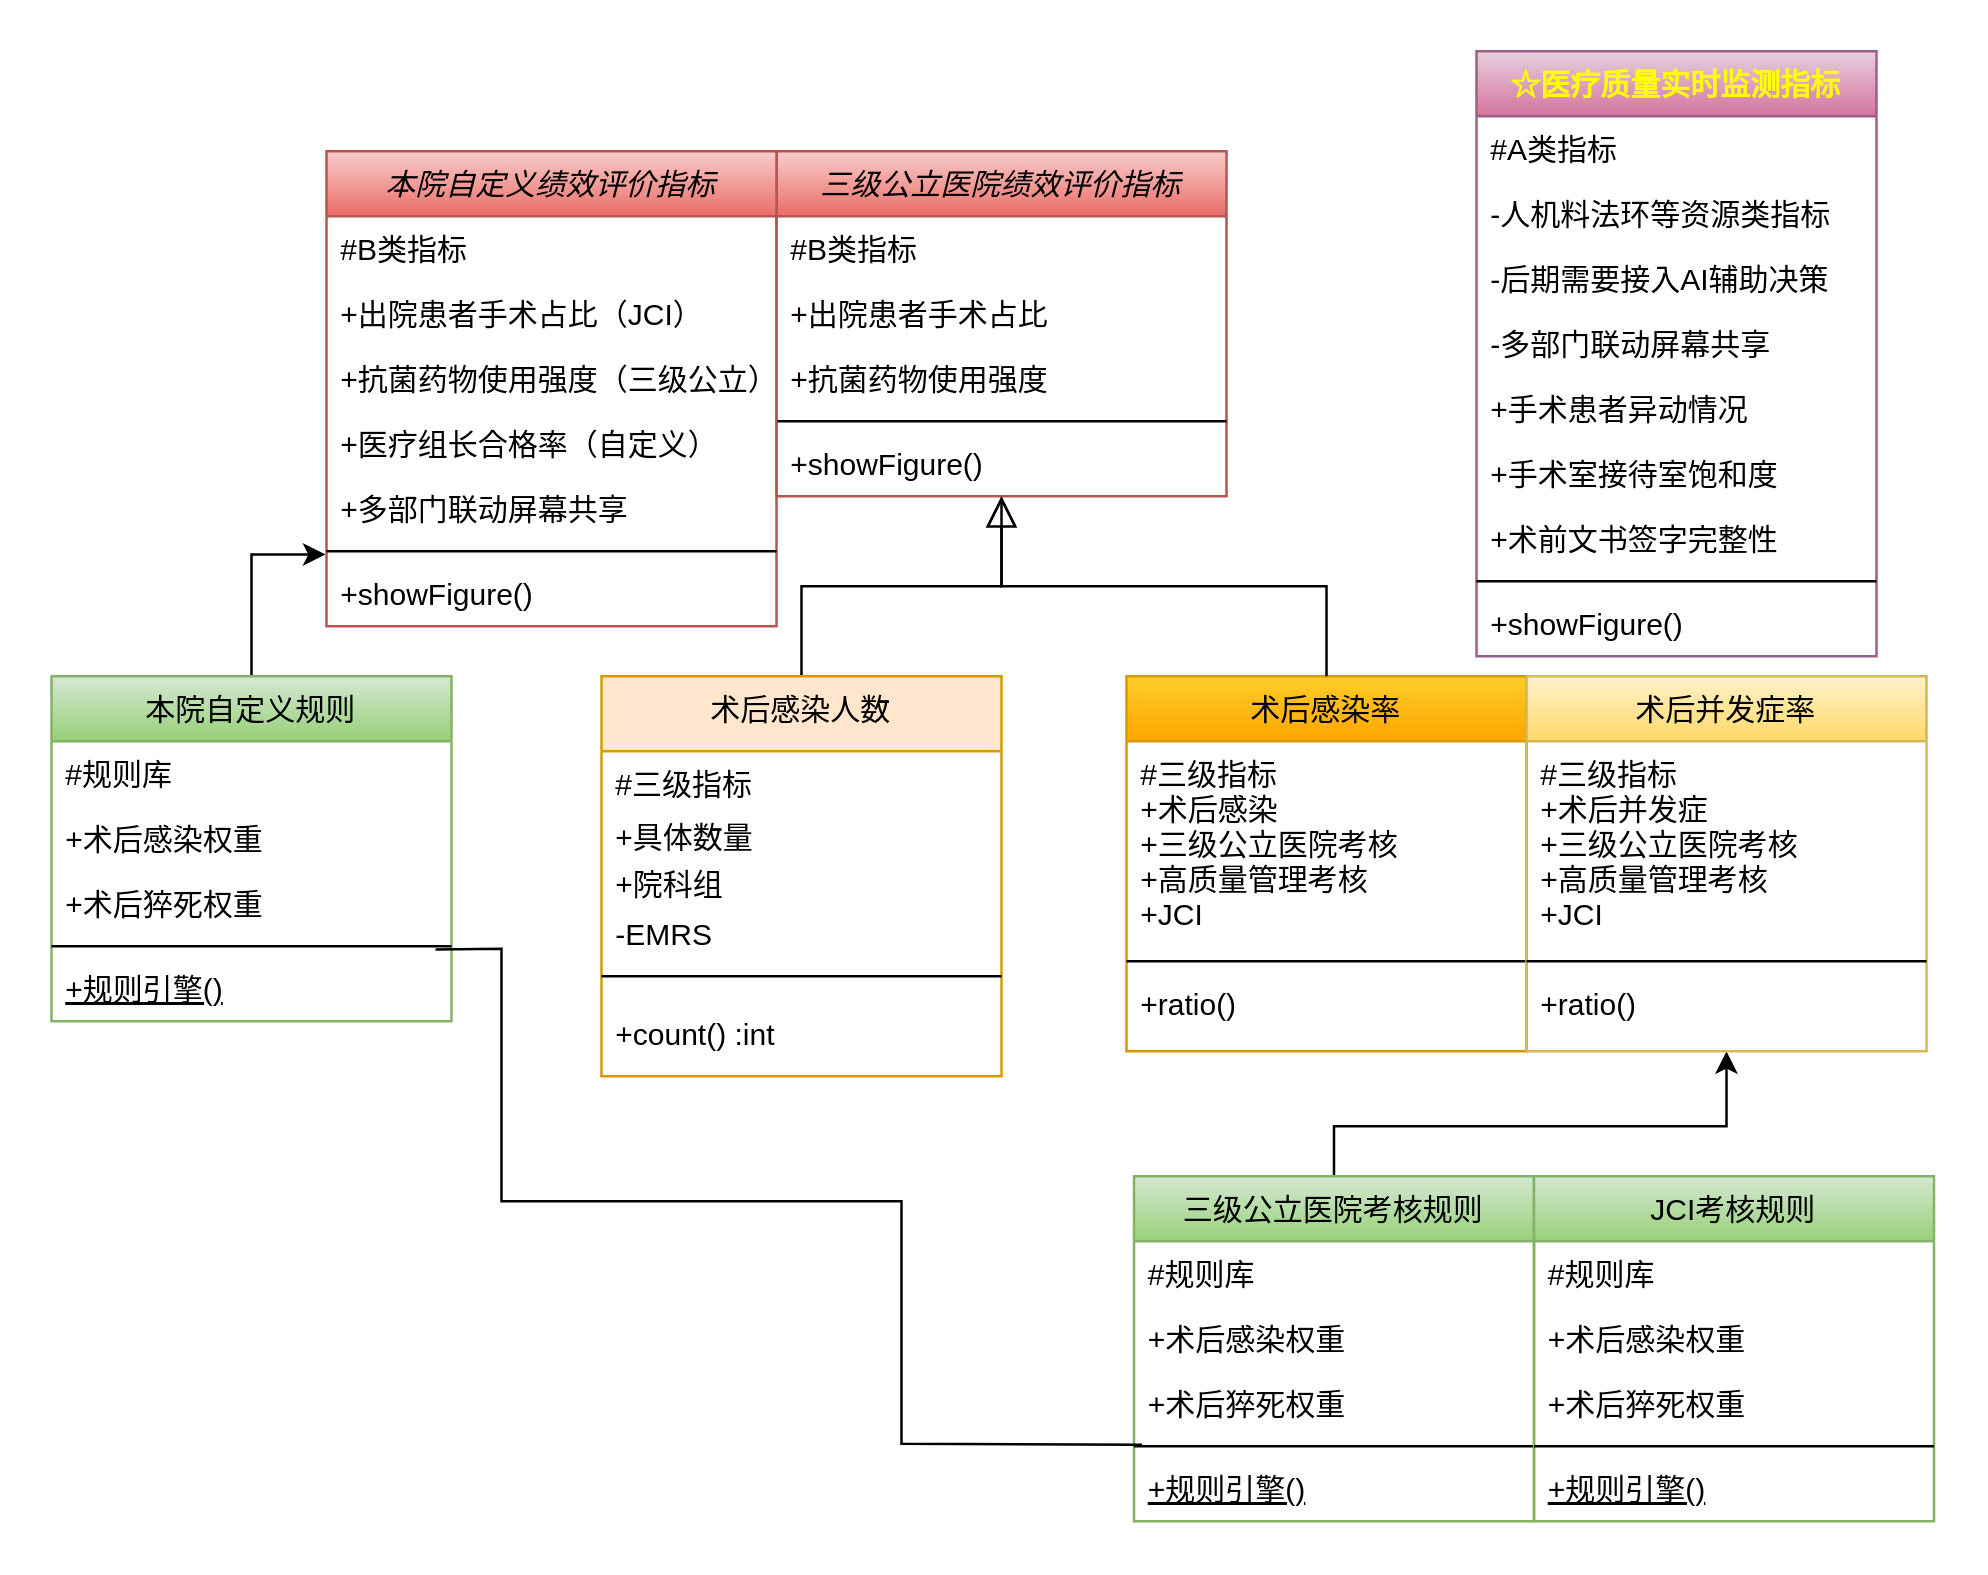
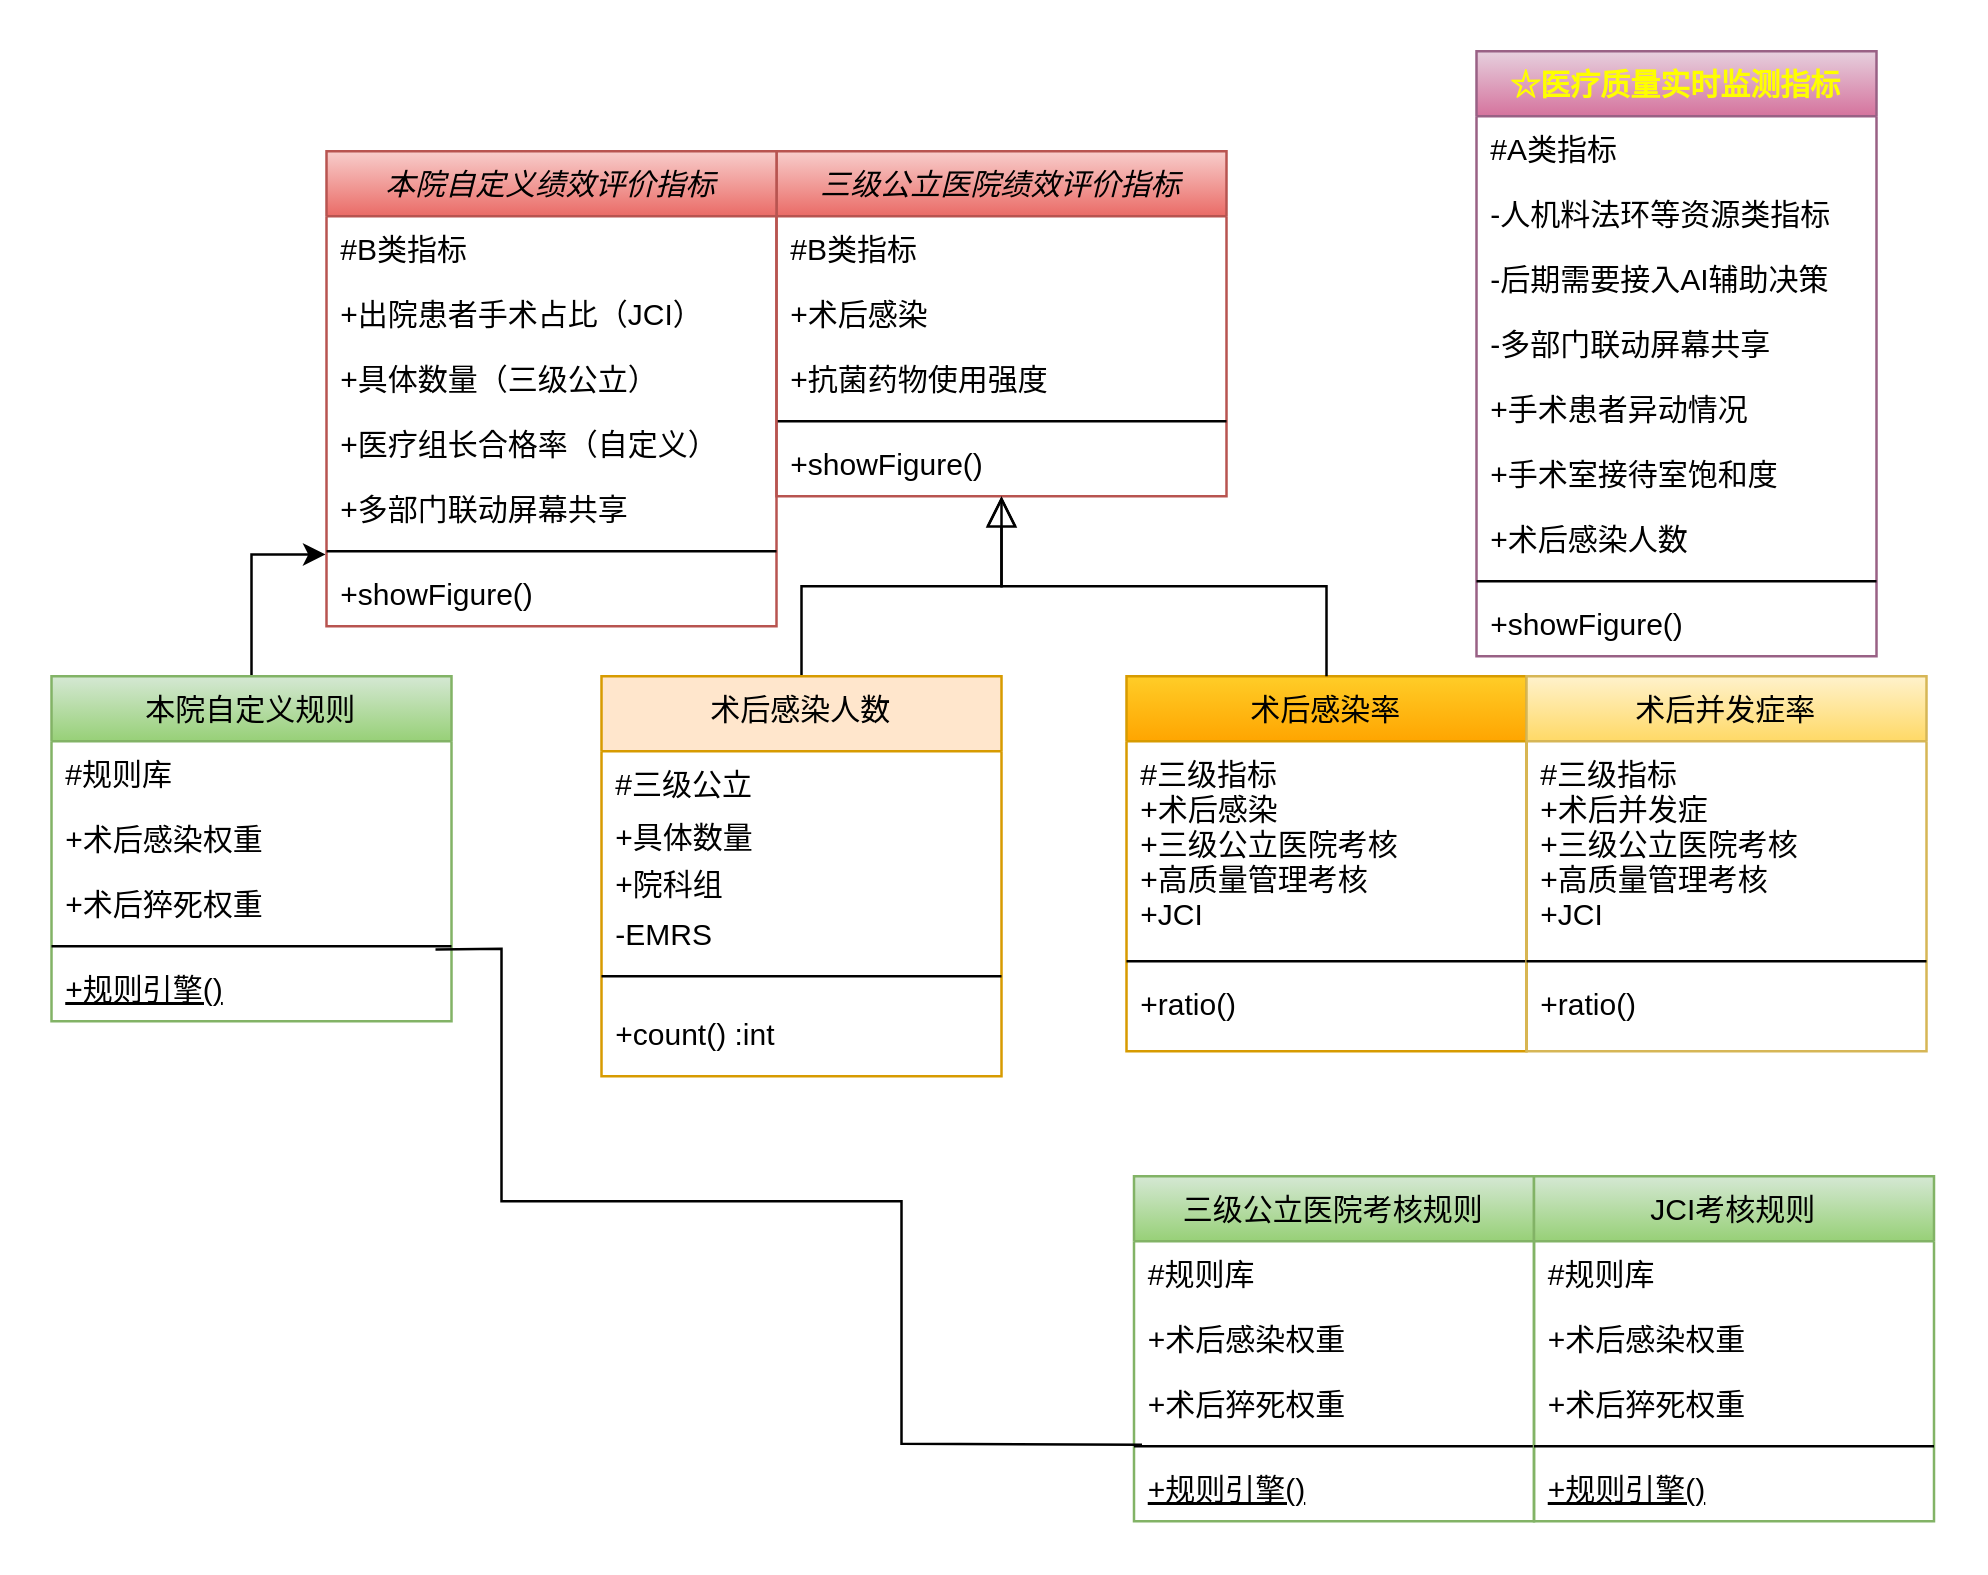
- <mxCell id="4" value="+出院患者手术占比" style="text;align=left;verticalAlign=top;spacingLeft=4;spacingRight=4;overflow=hidden;rotatable=0;points=[[0,0.5],[1,0.5]];portConstraint=eastwest;rounded=0;shadow=0;html=0;" parent="2" vertex="1"><mxGeometry y="52" width="180" height="26" as="geometry" /></mxCell>
+ <mxCell id="4" value="+术后感染" style="text;align=left;verticalAlign=top;spacingLeft=4;spacingRight=4;overflow=hidden;rotatable=0;points=[[0,0.5],[1,0.5]];portConstraint=eastwest;rounded=0;shadow=0;html=0;" parent="2" vertex="1"><mxGeometry y="52" width="180" height="26" as="geometry" /></mxCell>
- <mxCell id="58" value="+抗菌药物使用强度（三级公立）" style="text;align=left;verticalAlign=top;spacingLeft=4;spacingRight=4;overflow=hidden;rotatable=0;points=[[0,0.5],[1,0.5]];portConstraint=eastwest;rounded=0;shadow=0;html=0;" parent="55" vertex="1"><mxGeometry y="78" width="180" height="26" as="geometry" /></mxCell>
+ <mxCell id="58" value="+具体数量（三级公立）" style="text;align=left;verticalAlign=top;spacingLeft=4;spacingRight=4;overflow=hidden;rotatable=0;points=[[0,0.5],[1,0.5]];portConstraint=eastwest;rounded=0;shadow=0;html=0;" parent="55" vertex="1"><mxGeometry y="78" width="180" height="26" as="geometry" /></mxCell>
- <mxCell id="21" value="+术前文书签字完整性" style="text;align=left;verticalAlign=top;spacingLeft=4;spacingRight=4;overflow=hidden;rotatable=0;points=[[0,0.5],[1,0.5]];portConstraint=eastwest;rounded=0;shadow=0;html=0;" vertex="1" parent="14"><mxGeometry y="182" width="160" height="26" as="geometry" /></mxCell>
+ <mxCell id="21" value="+术后感染人数" style="text;align=left;verticalAlign=top;spacingLeft=4;spacingRight=4;overflow=hidden;rotatable=0;points=[[0,0.5],[1,0.5]];portConstraint=eastwest;rounded=0;shadow=0;html=0;" vertex="1" parent="14"><mxGeometry y="182" width="160" height="26" as="geometry" /></mxCell>
- <mxCell id="25" value="#三级指标" style="text;align=left;verticalAlign=top;spacingLeft=4;spacingRight=4;overflow=hidden;rotatable=0;points=[[0,0.5],[1,0.5]];portConstraint=eastwest;" parent="24" vertex="1"><mxGeometry y="30" width="160" height="21" as="geometry" /></mxCell>
+ <mxCell id="25" value="#三级公立" style="text;align=left;verticalAlign=top;spacingLeft=4;spacingRight=4;overflow=hidden;rotatable=0;points=[[0,0.5],[1,0.5]];portConstraint=eastwest;" parent="24" vertex="1"><mxGeometry y="30" width="160" height="21" as="geometry" /></mxCell>
- <mxCell id="31" value="" style="edgeStyle=orthogonalEdgeStyle;rounded=0;orthogonalLoop=1;jettySize=auto;html=1;entryX=0.5;entryY=1;entryDx=0;entryDy=0;" parent="1" source="32" target="38" edge="1"><mxGeometry relative="1" as="geometry"><Array as="points"><mxPoint x="533" y="450" /><mxPoint x="690" y="450" /></Array></mxGeometry></mxCell>
